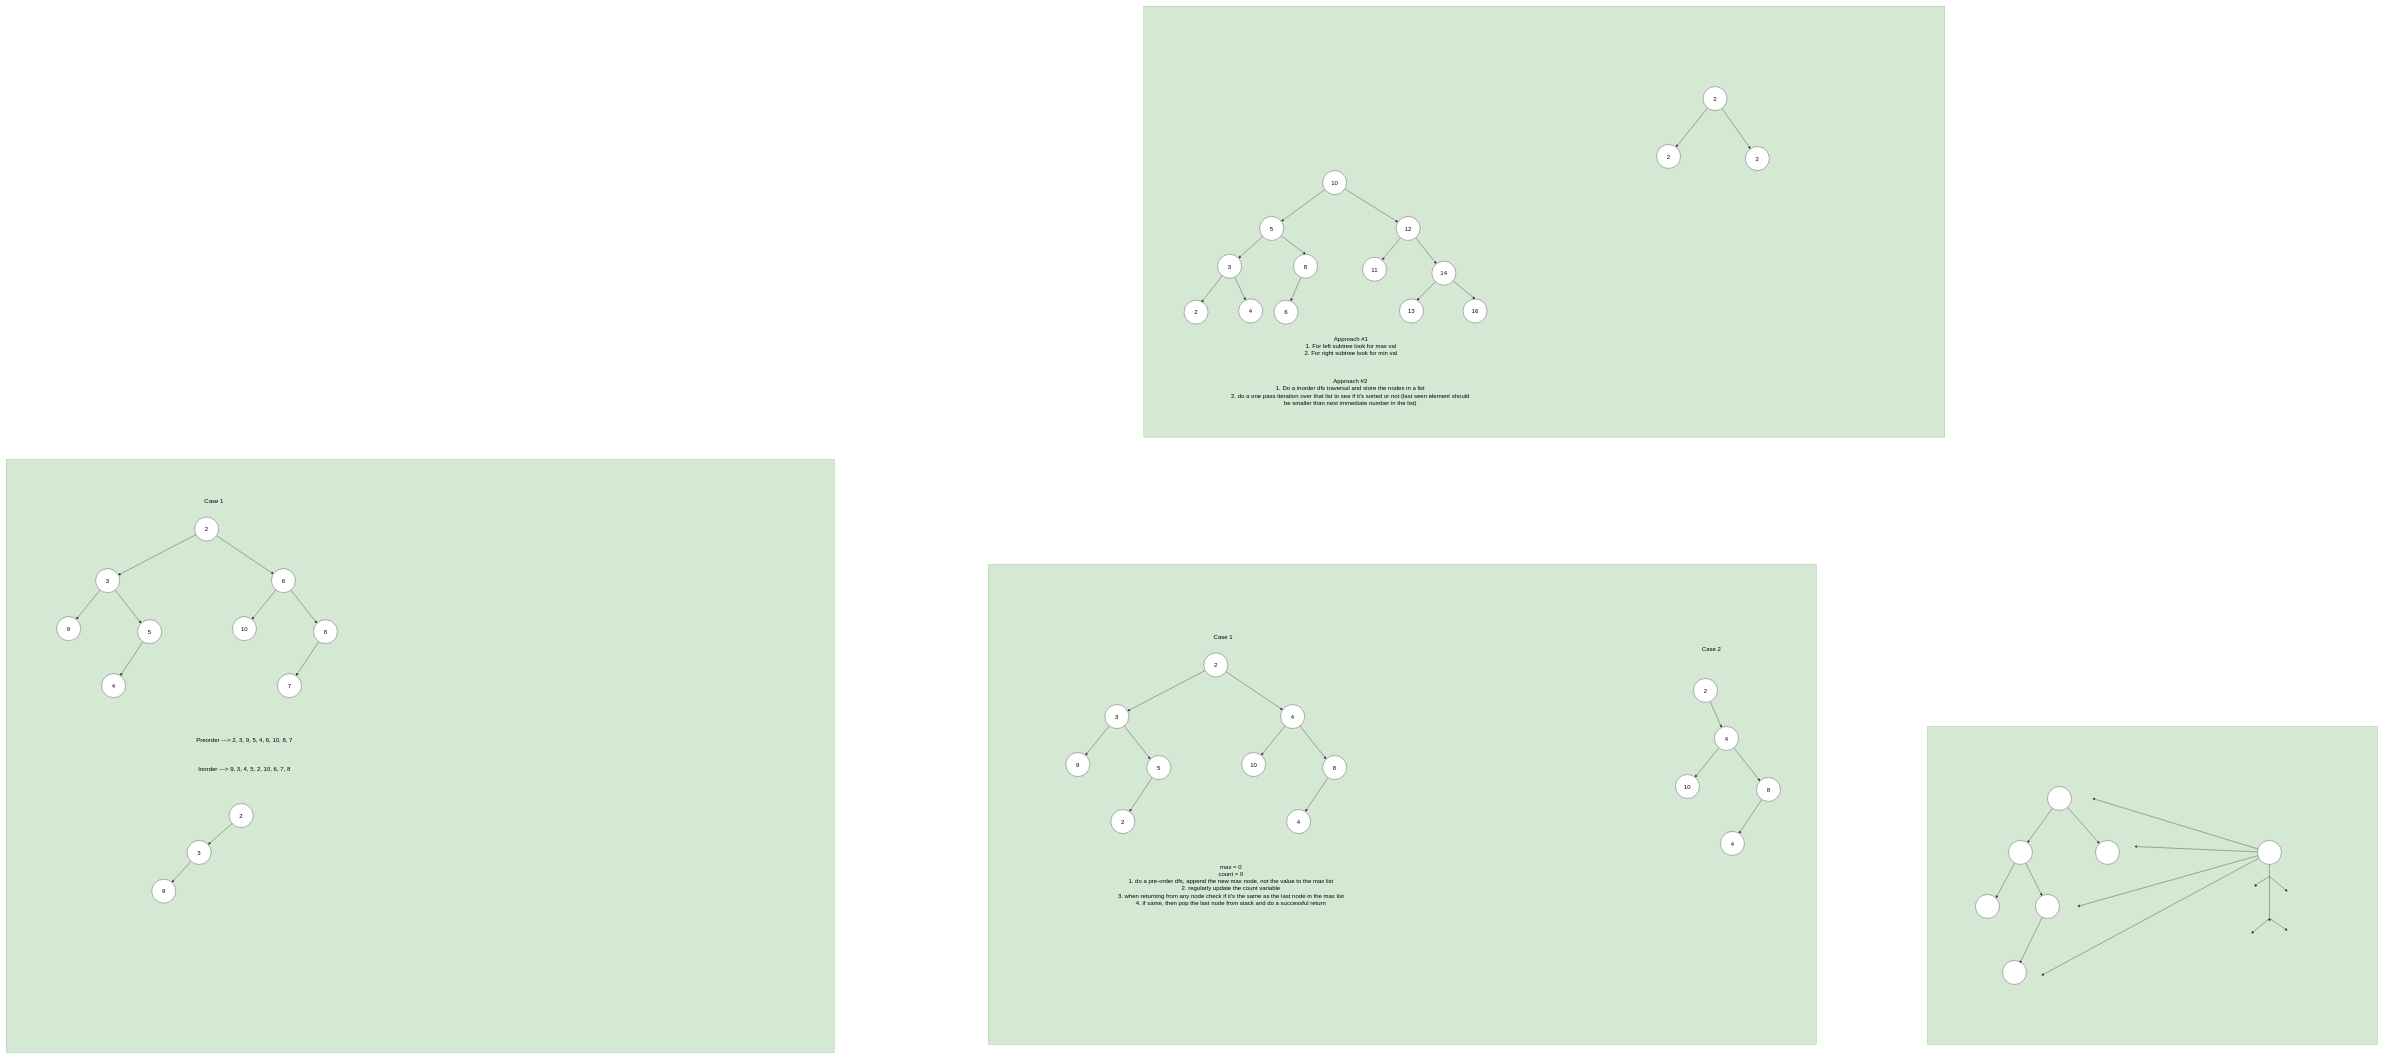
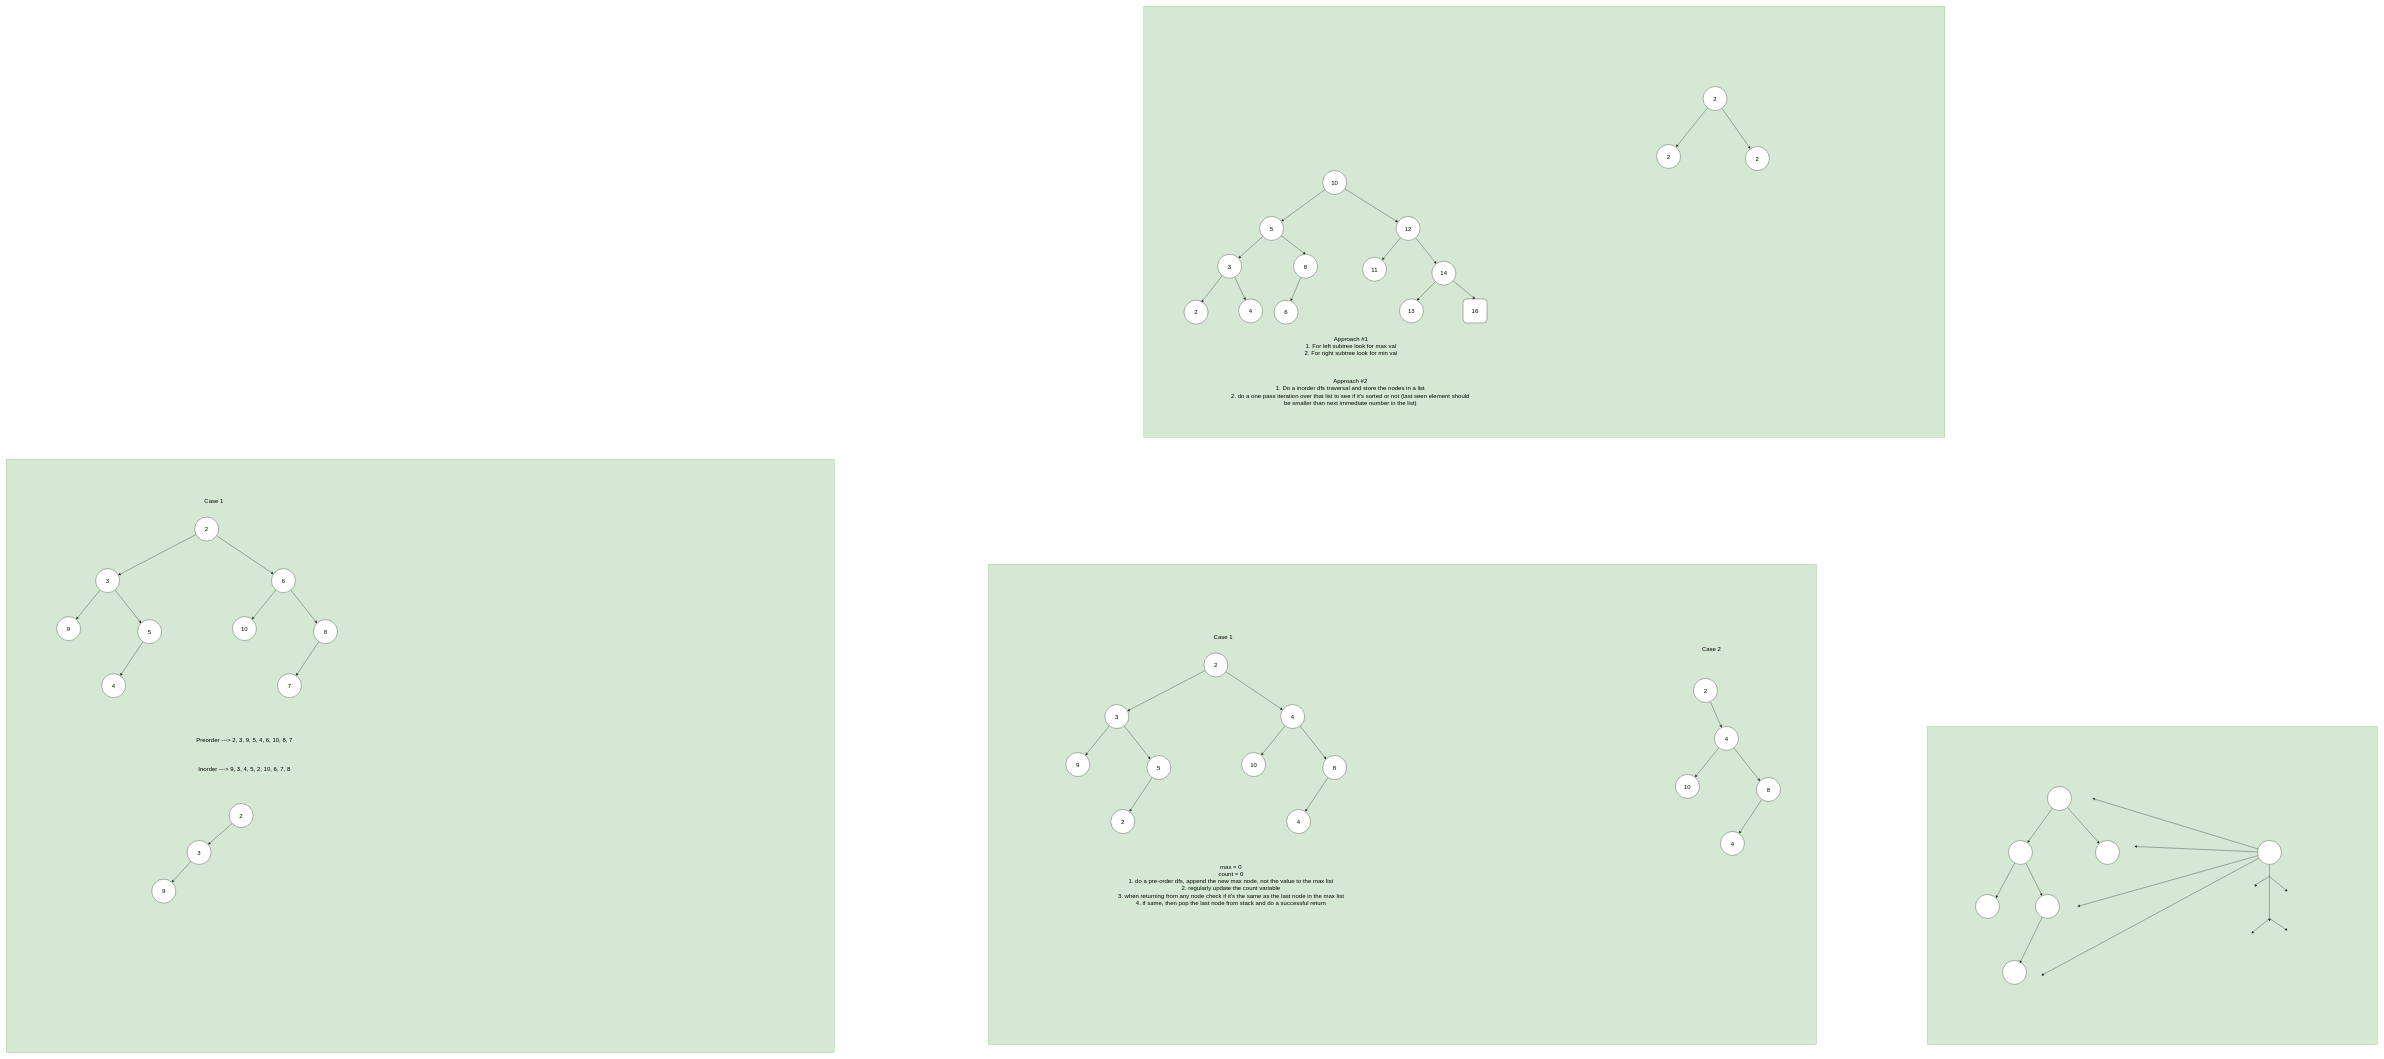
- <mxCell id="58" value="16" style="ellipse;whiteSpace=wrap;html=1;aspect=fixed;strokeColor=default;align=center;verticalAlign=middle;fontFamily=Helvetica;fontSize=20;fontColor=default;fillColor=default;" parent="1" vertex="1"><mxGeometry x="4876" y="996" width="80" height="80" as="geometry" /></mxCell>
+ <mxCell id="58" value="16" style="whiteSpace=wrap;html=1;aspect=fixed;strokeColor=default;align=center;verticalAlign=middle;fontFamily=Helvetica;fontSize=20;fontColor=default;fillColor=default;rounded=1;" parent="1" vertex="1"><mxGeometry x="4876" y="996" width="80" height="80" as="geometry" /></mxCell>
